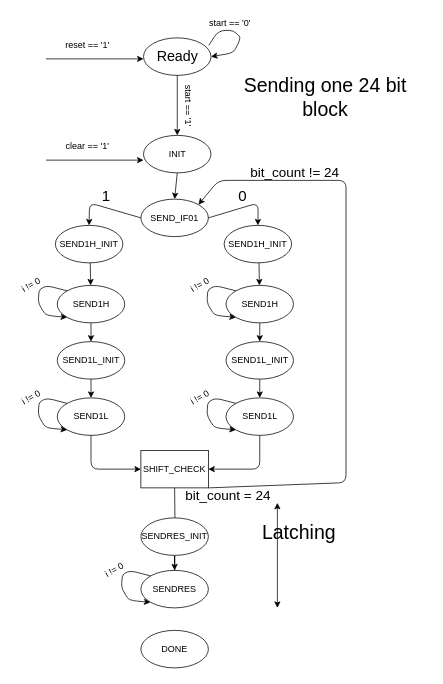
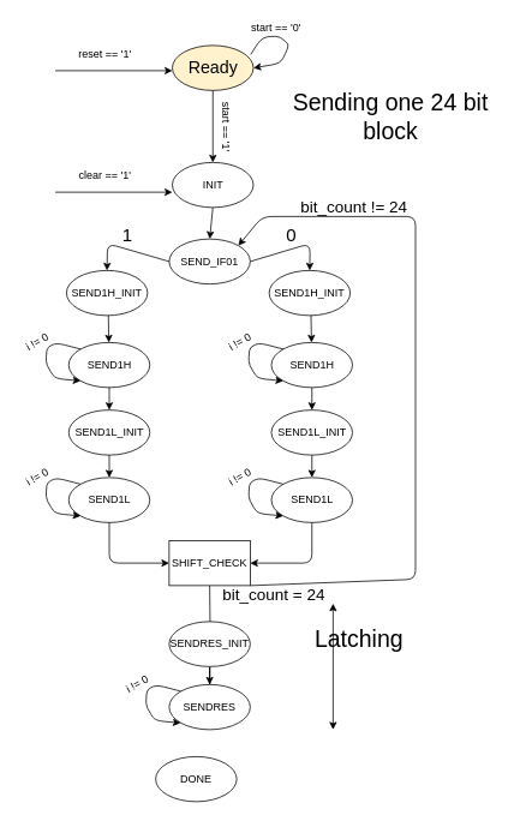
- <mxCell id="2" value="&lt;font style=&quot;font-size: 19px&quot;&gt;Ready&lt;/font&gt;" style="ellipse;whiteSpace=wrap;html=1;" parent="1" vertex="1"><mxGeometry x="190.5" y="50" width="90" height="50" as="geometry" /></mxCell>
+ <mxCell id="2" value="&lt;font style=&quot;font-size: 19px&quot;&gt;Ready&lt;/font&gt;" style="ellipse;whiteSpace=wrap;html=1;fillColor=#fff2cc;" parent="1" vertex="1"><mxGeometry x="190.5" y="50" width="90" height="50" as="geometry" /></mxCell>
- <mxCell id="49" value="DONE" style="ellipse;whiteSpace=wrap;html=1;" vertex="1" parent="1"><mxGeometry x="187" y="840" width="90" height="50" as="geometry" /></mxCell>
+ <mxCell id="49" value="DONE" style="ellipse;whiteSpace=wrap;html=1;" vertex="1" parent="1"><mxGeometry x="172" y="840" width="90" height="50" as="geometry" /></mxCell>
